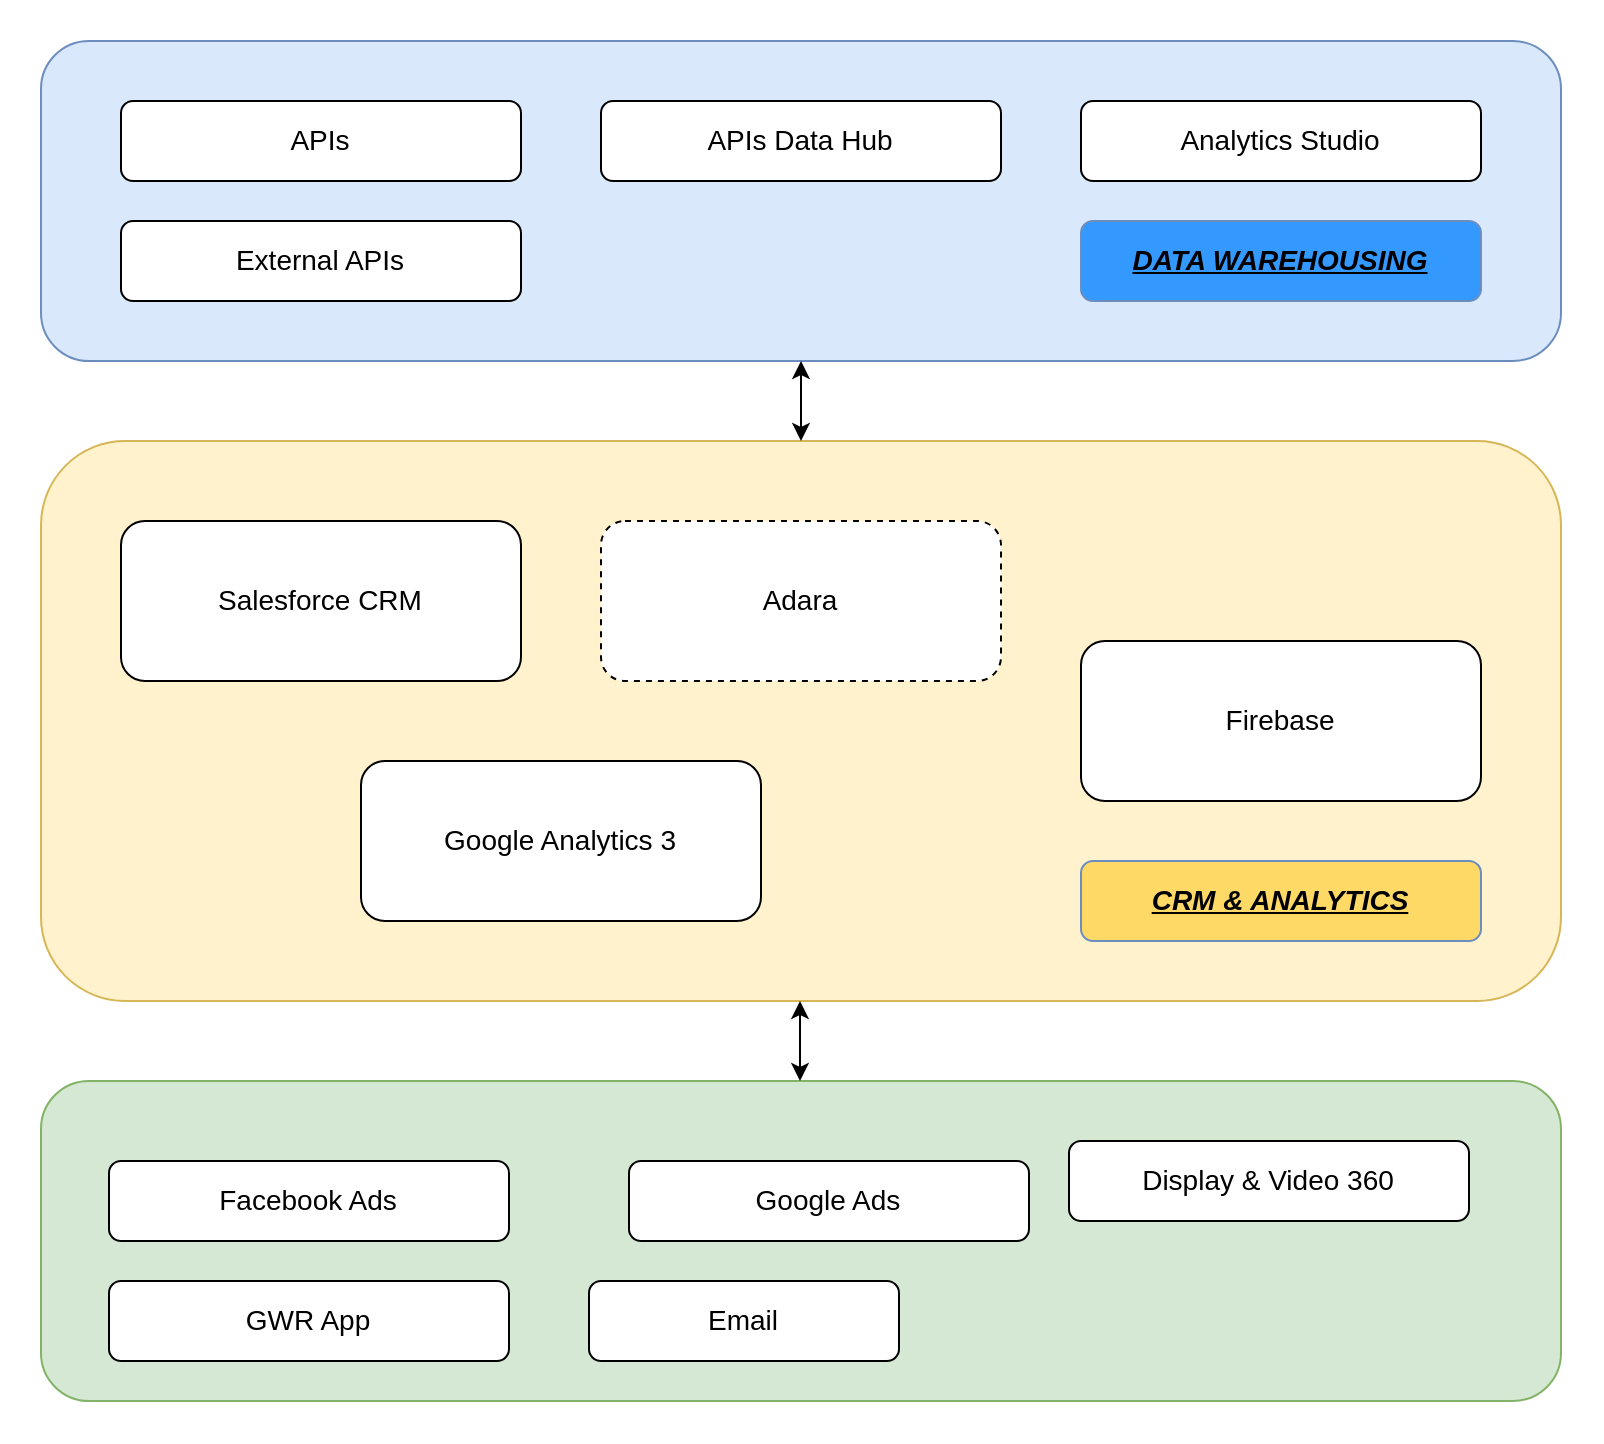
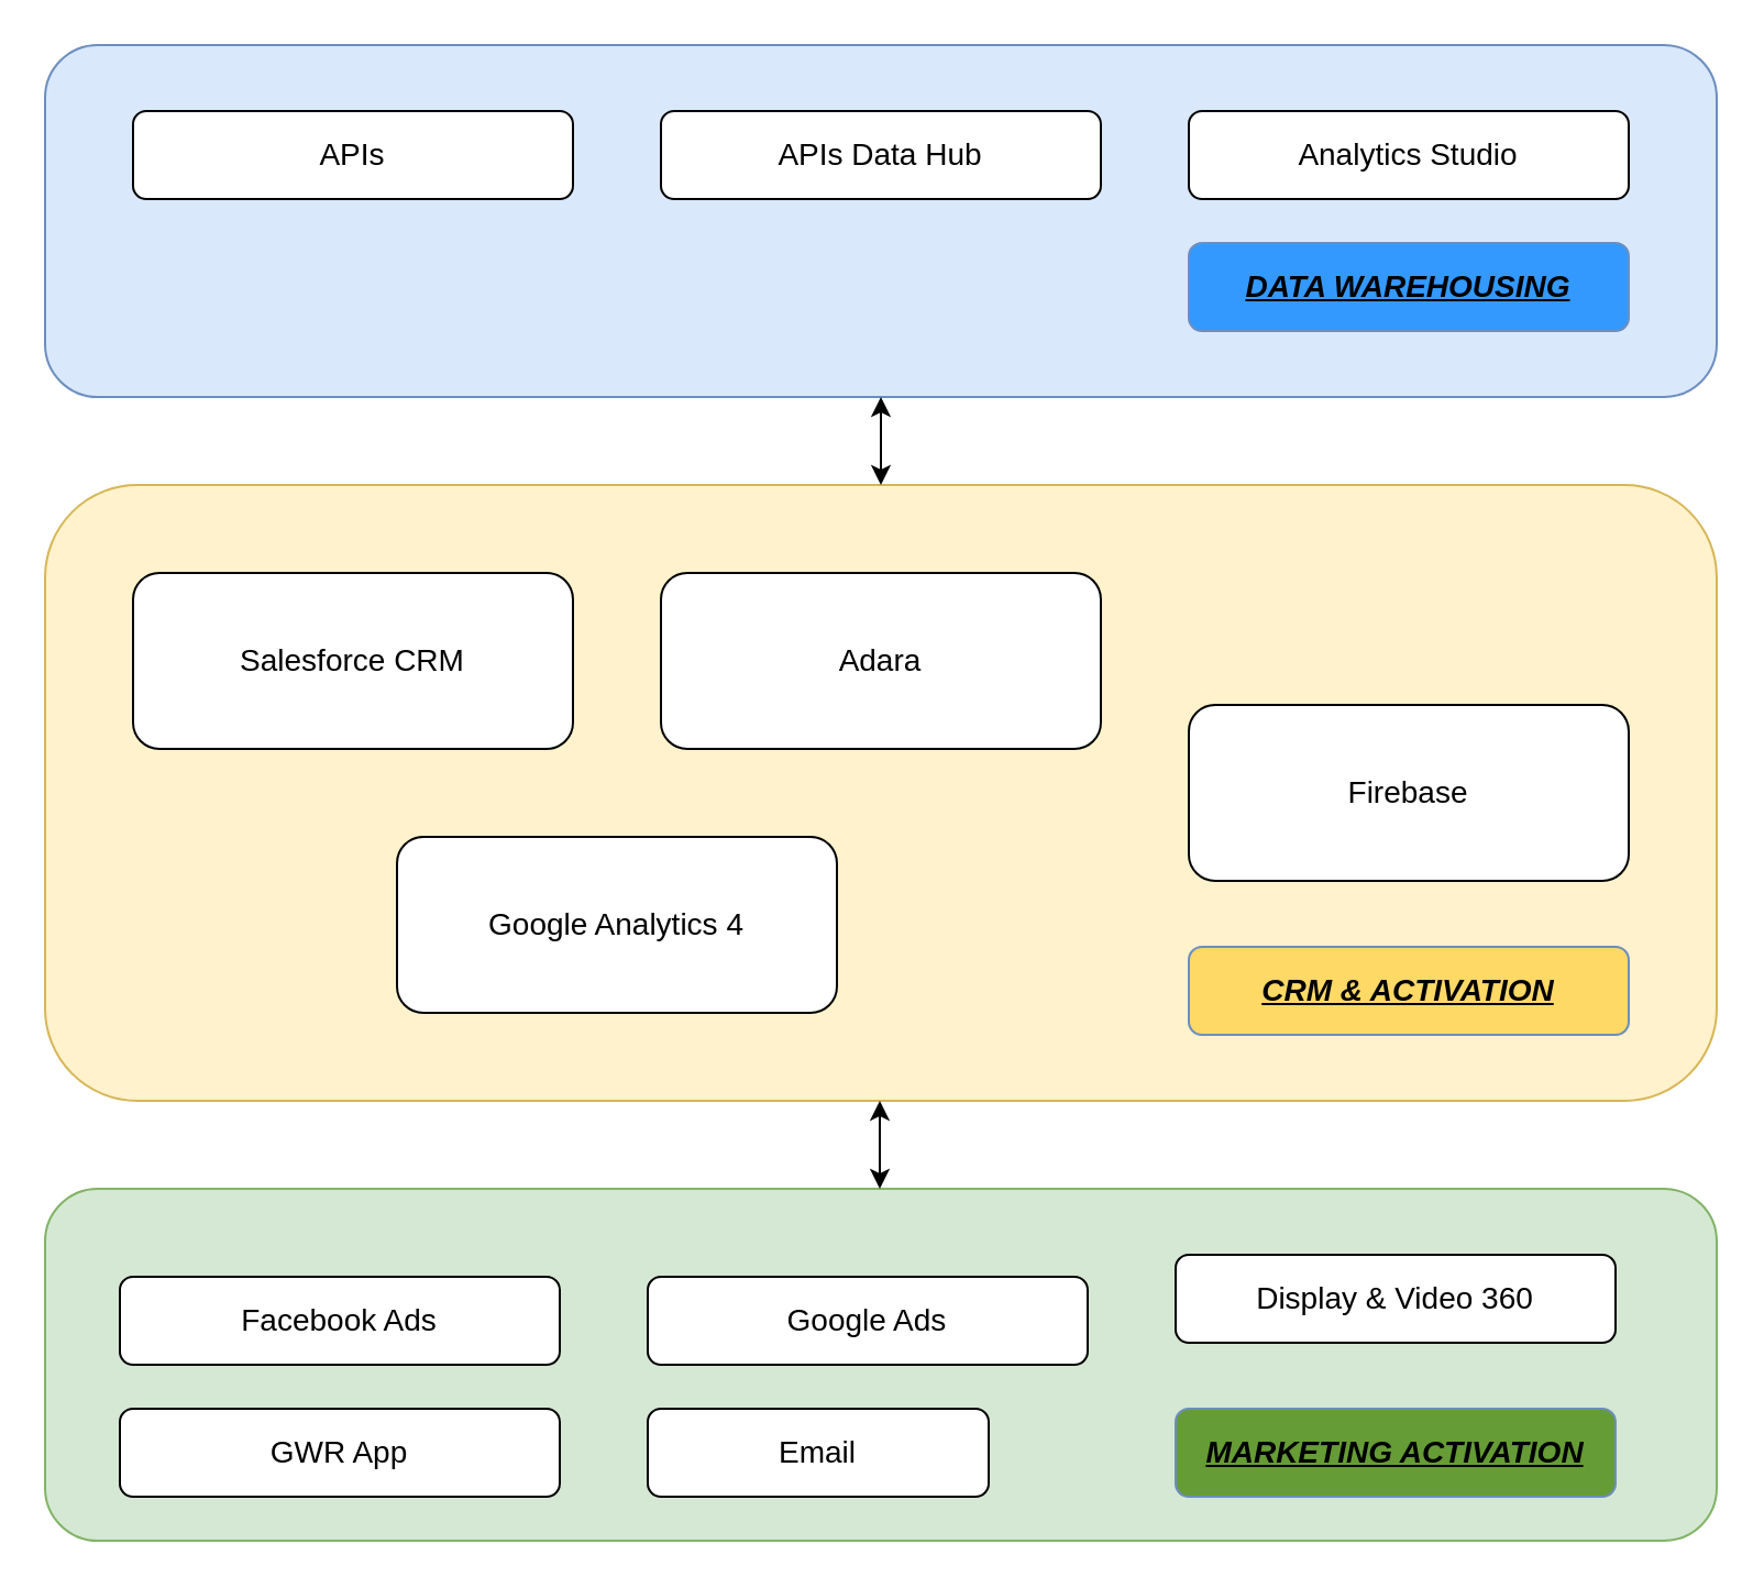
- <mxCell id="11" value="External APIs" style="rounded=1;whiteSpace=wrap;html=1;fontSize=14;" vertex="1" parent="1"><mxGeometry x="60" y="110" width="200" height="40" as="geometry" /></mxCell>
- <mxCell id="8" value="Adara" style="rounded=1;whiteSpace=wrap;html=1;fontSize=14;dashed=1;" vertex="1" parent="1"><mxGeometry x="300" y="260" width="200" height="80" as="geometry" /></mxCell>
+ <mxCell id="8" value="Adara" style="rounded=1;whiteSpace=wrap;html=1;fontSize=14;" vertex="1" parent="1"><mxGeometry x="300" y="260" width="200" height="80" as="geometry" /></mxCell>
- <mxCell id="9" value="Google Analytics 3" style="rounded=1;whiteSpace=wrap;html=1;fontSize=14;" vertex="1" parent="1"><mxGeometry x="180" y="380" width="200" height="80" as="geometry" /></mxCell>
+ <mxCell id="9" value="Google Analytics 4" style="rounded=1;whiteSpace=wrap;html=1;fontSize=14;" vertex="1" parent="1"><mxGeometry x="180" y="380" width="200" height="80" as="geometry" /></mxCell>
- <mxCell id="19" value="&lt;b&gt;&lt;i&gt;&lt;u&gt;CRM &amp;amp; ANALYTICS&lt;/u&gt;&lt;/i&gt;&lt;/b&gt;" style="rounded=1;whiteSpace=wrap;html=1;fontSize=14;fillColor=#FFD966;strokeColor=#6c8ebf;" vertex="1" parent="1"><mxGeometry x="540" y="430" width="200" height="40" as="geometry" /></mxCell>
+ <mxCell id="19" value="&lt;b&gt;&lt;i&gt;&lt;u&gt;CRM &amp;amp; ACTIVATION&lt;/u&gt;&lt;/i&gt;&lt;/b&gt;" style="rounded=1;whiteSpace=wrap;html=1;fontSize=14;fillColor=#FFD966;strokeColor=#6c8ebf;" vertex="1" parent="1"><mxGeometry x="540" y="430" width="200" height="40" as="geometry" /></mxCell>
- <mxCell id="14" value="Google Ads" style="rounded=1;whiteSpace=wrap;html=1;fontSize=14;" vertex="1" parent="1"><mxGeometry x="314" y="580" width="200" height="40" as="geometry" /></mxCell>
+ <mxCell id="14" value="Google Ads" style="rounded=1;whiteSpace=wrap;html=1;fontSize=14;" vertex="1" parent="1"><mxGeometry x="294" y="580" width="200" height="40" as="geometry" /></mxCell>
+ <mxCell id="20" value="&lt;b&gt;&lt;i&gt;&lt;u&gt;MARKETING ACTIVATION&lt;/u&gt;&lt;/i&gt;&lt;/b&gt;" style="rounded=1;whiteSpace=wrap;html=1;fontSize=14;fillColor=#669c35;strokeColor=#6c8ebf;" vertex="1" parent="1"><mxGeometry x="534" y="640" width="200" height="40" as="geometry" /></mxCell>
